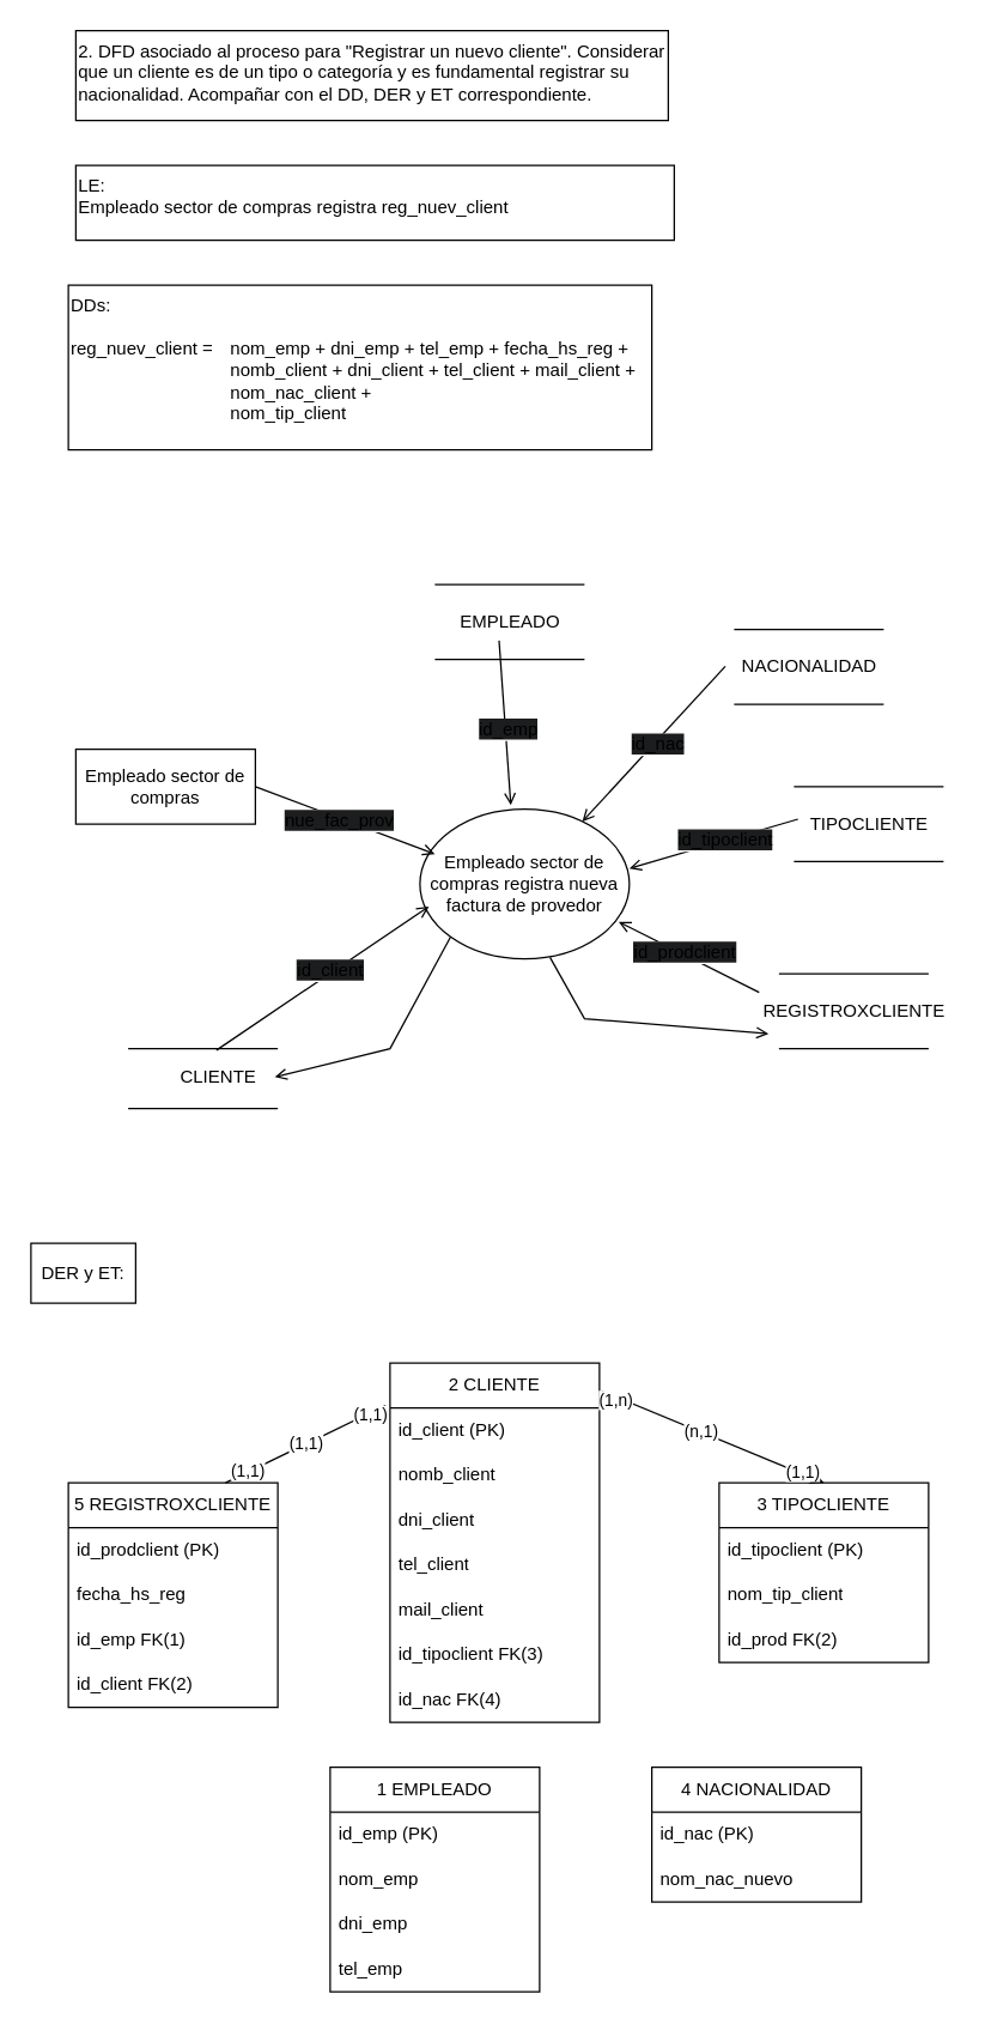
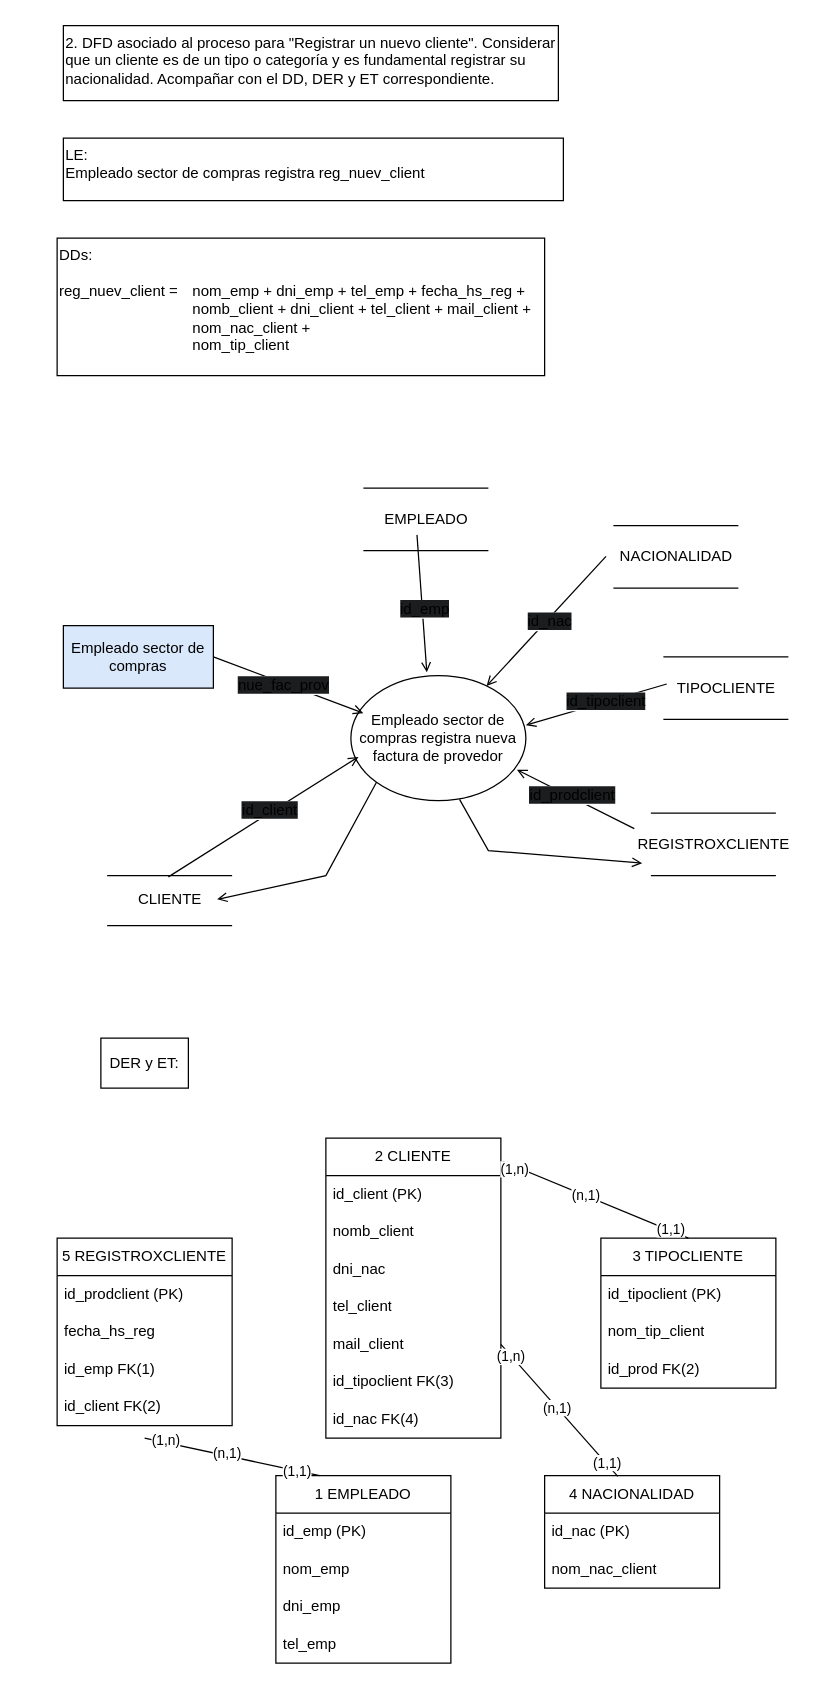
- <mxCell id="28" value="Empleado sector de compras" style="whiteSpace=wrap;html=1;" parent="1" vertex="1"><mxGeometry x="50" y="500" width="120" height="50" as="geometry" /></mxCell>
+ <mxCell id="28" value="Empleado sector de compras" style="whiteSpace=wrap;html=1;fillColor=#dae8fc;" parent="1" vertex="1"><mxGeometry x="50" y="500" width="120" height="50" as="geometry" /></mxCell>
- <mxCell id="44" value="&lt;span style=&quot;text-wrap-mode: wrap;&quot;&gt;CLIENTE&lt;/span&gt;" style="text;html=1;align=center;verticalAlign=middle;resizable=0;points=[];autosize=1;strokeColor=none;fillColor=none;" parent="41" vertex="1"><mxGeometry x="25" y="4" width="70" height="30" as="geometry" /></mxCell>
+ <mxCell id="44" value="&lt;span style=&quot;text-wrap-mode: wrap;&quot;&gt;CLIENTE&lt;/span&gt;" style="text;html=1;align=center;verticalAlign=middle;resizable=0;points=[];autosize=1;strokeColor=none;fillColor=none;" parent="41" vertex="1"><mxGeometry x="15" y="4" width="70" height="30" as="geometry" /></mxCell>
- <mxCell id="22" value="&lt;span style=&quot;text-align: left;&quot;&gt;DER y ET:&lt;/span&gt;" style="whiteSpace=wrap;html=1;" parent="1" vertex="1"><mxGeometry y="830" width="70" height="40" as="geometry" x="20" /></mxCell>
+ <mxCell id="22" value="&lt;span style=&quot;text-align: left;&quot;&gt;DER y ET:&lt;/span&gt;" style="whiteSpace=wrap;html=1;" parent="1" vertex="1"><mxGeometry x="80" y="830" width="70" height="40" as="geometry" /></mxCell>
- <mxCell id="77" value="" style="endArrow=none;html=1;rounded=0;exitX=0.75;exitY=0;exitDx=0;exitDy=0;entryX=-0.021;entryY=0.118;entryDx=0;entryDy=0;entryPerimeter=0;" parent="1" source="68" target="10" edge="1"><mxGeometry width="50" height="50" relative="1" as="geometry"><mxPoint x="180" y="1130" as="sourcePoint" /><mxPoint x="230" y="1080" as="targetPoint" /></mxGeometry></mxCell>
- <mxCell id="78" value="(1,1)" style="edgeLabel;html=1;align=center;verticalAlign=middle;resizable=0;points=[];" vertex="1" connectable="0" parent="77"><mxGeometry x="-0.706" y="1" relative="1" as="geometry"><mxPoint as="offset" /></mxGeometry></mxCell>
- <mxCell id="79" value="(1,1)" style="edgeLabel;html=1;align=center;verticalAlign=middle;resizable=0;points=[];" vertex="1" connectable="0" parent="77"><mxGeometry x="0.799" y="-1" relative="1" as="geometry"><mxPoint as="offset" /></mxGeometry></mxCell>
- <mxCell id="80" value="(1,1)" style="edgeLabel;html=1;align=center;verticalAlign=middle;resizable=0;points=[];" vertex="1" connectable="0" parent="77"><mxGeometry x="0.017" y="1" relative="1" as="geometry"><mxPoint as="offset" /></mxGeometry></mxCell>
- <mxCell id="57" value="" style="endArrow=classic;html=1;rounded=0;exitX=1.011;exitY=0.078;exitDx=0;exitDy=0;exitPerimeter=0;entryX=0.5;entryY=0;entryDx=0;entryDy=0;" parent="1" source="10" target="18" edge="1"><mxGeometry width="50" height="50" relative="1" as="geometry"><mxPoint x="460" y="930" as="sourcePoint" /><mxPoint x="510" y="880" as="targetPoint" /></mxGeometry></mxCell>
+ <mxCell id="57" value="" style="endArrow=none;html=1;rounded=0;exitX=1.011;exitY=0.078;exitDx=0;exitDy=0;exitPerimeter=0;entryX=0.5;entryY=0;entryDx=0;entryDy=0;" parent="1" source="10" target="18" edge="1"><mxGeometry width="50" height="50" relative="1" as="geometry"><mxPoint x="460" y="930" as="sourcePoint" /><mxPoint x="510" y="880" as="targetPoint" /></mxGeometry></mxCell>
- <mxCell id="13" value="&lt;span style=&quot;font-weight: 400; white-space: pre;&quot;&gt;dni_client&lt;/span&gt;" style="text;strokeColor=none;fillColor=none;align=left;verticalAlign=middle;spacingLeft=4;spacingRight=4;overflow=hidden;points=[[0,0.5],[1,0.5]];portConstraint=eastwest;rotatable=0;whiteSpace=wrap;html=1;fontStyle=1" parent="10" vertex="1"><mxGeometry y="90" width="140" height="30" as="geometry" /></mxCell>
+ <mxCell id="13" value="&lt;span style=&quot;font-weight: 400; white-space: pre;&quot;&gt;dni_nac&lt;/span&gt;" style="text;strokeColor=none;fillColor=none;align=left;verticalAlign=middle;spacingLeft=4;spacingRight=4;overflow=hidden;points=[[0,0.5],[1,0.5]];portConstraint=eastwest;rotatable=0;whiteSpace=wrap;html=1;fontStyle=1" parent="10" vertex="1"><mxGeometry y="90" width="140" height="30" as="geometry" /></mxCell>
+ <mxCell id="64" value="" style="endArrow=none;html=1;rounded=0;entryX=1;entryY=0.5;entryDx=0;entryDy=0;exitX=0.418;exitY=0.006;exitDx=0;exitDy=0;exitPerimeter=0;" parent="1" source="61" target="15" edge="1"><mxGeometry width="50" height="50" relative="1" as="geometry"><mxPoint x="380" y="1200" as="sourcePoint" /><mxPoint x="430" y="1150" as="targetPoint" /></mxGeometry></mxCell>
+ <mxCell id="65" value="(1,1)" style="edgeLabel;html=1;align=center;verticalAlign=middle;resizable=0;points=[];" parent="64" vertex="1" connectable="0"><mxGeometry x="-0.796" y="-1" relative="1" as="geometry"><mxPoint as="offset" /></mxGeometry></mxCell>
+ <mxCell id="66" value="(1,n)" style="edgeLabel;html=1;align=center;verticalAlign=middle;resizable=0;points=[];" parent="64" vertex="1" connectable="0"><mxGeometry x="0.823" y="1" relative="1" as="geometry"><mxPoint as="offset" /></mxGeometry></mxCell>
+ <mxCell id="67" value="(n,1)" style="edgeLabel;html=1;align=center;verticalAlign=middle;resizable=0;points=[];" parent="64" vertex="1" connectable="0"><mxGeometry x="0.056" relative="1" as="geometry"><mxPoint as="offset" /></mxGeometry></mxCell>
+ <mxCell id="73" value="" style="endArrow=none;html=1;rounded=0;entryX=0.5;entryY=1.333;entryDx=0;entryDy=0;entryPerimeter=0;exitX=0.25;exitY=0;exitDx=0;exitDy=0;" parent="1" source="5" target="72" edge="1"><mxGeometry width="50" height="50" relative="1" as="geometry"><mxPoint x="130" y="1160" as="sourcePoint" /><mxPoint x="180" y="1110" as="targetPoint" /></mxGeometry></mxCell>
+ <mxCell id="74" value="(1,1)" style="edgeLabel;html=1;align=center;verticalAlign=middle;resizable=0;points=[];" parent="73" vertex="1" connectable="0"><mxGeometry x="-0.734" y="-1" relative="1" as="geometry"><mxPoint y="1" as="offset" /></mxGeometry></mxCell>
+ <mxCell id="75" value="(1,n)" style="edgeLabel;html=1;align=center;verticalAlign=middle;resizable=0;points=[];" parent="73" vertex="1" connectable="0"><mxGeometry x="0.769" y="-1" relative="1" as="geometry"><mxPoint y="-1" as="offset" /></mxGeometry></mxCell>
+ <mxCell id="76" value="(n,1)" style="edgeLabel;html=1;align=center;verticalAlign=middle;resizable=0;points=[];" parent="73" vertex="1" connectable="0"><mxGeometry x="0.075" y="-2" relative="1" as="geometry"><mxPoint as="offset" /></mxGeometry></mxCell>
- <mxCell id="63" value="nom_nac_nuevo" style="text;strokeColor=none;fillColor=none;align=left;verticalAlign=middle;spacingLeft=4;spacingRight=4;overflow=hidden;points=[[0,0.5],[1,0.5]];portConstraint=eastwest;rotatable=0;whiteSpace=wrap;html=1;" parent="61" vertex="1"><mxGeometry y="60" width="140" height="30" as="geometry" /></mxCell>
+ <mxCell id="63" value="nom_nac_client" style="text;strokeColor=none;fillColor=none;align=left;verticalAlign=middle;spacingLeft=4;spacingRight=4;overflow=hidden;points=[[0,0.5],[1,0.5]];portConstraint=eastwest;rotatable=0;whiteSpace=wrap;html=1;" parent="61" vertex="1"><mxGeometry y="60" width="140" height="30" as="geometry" /></mxCell>
